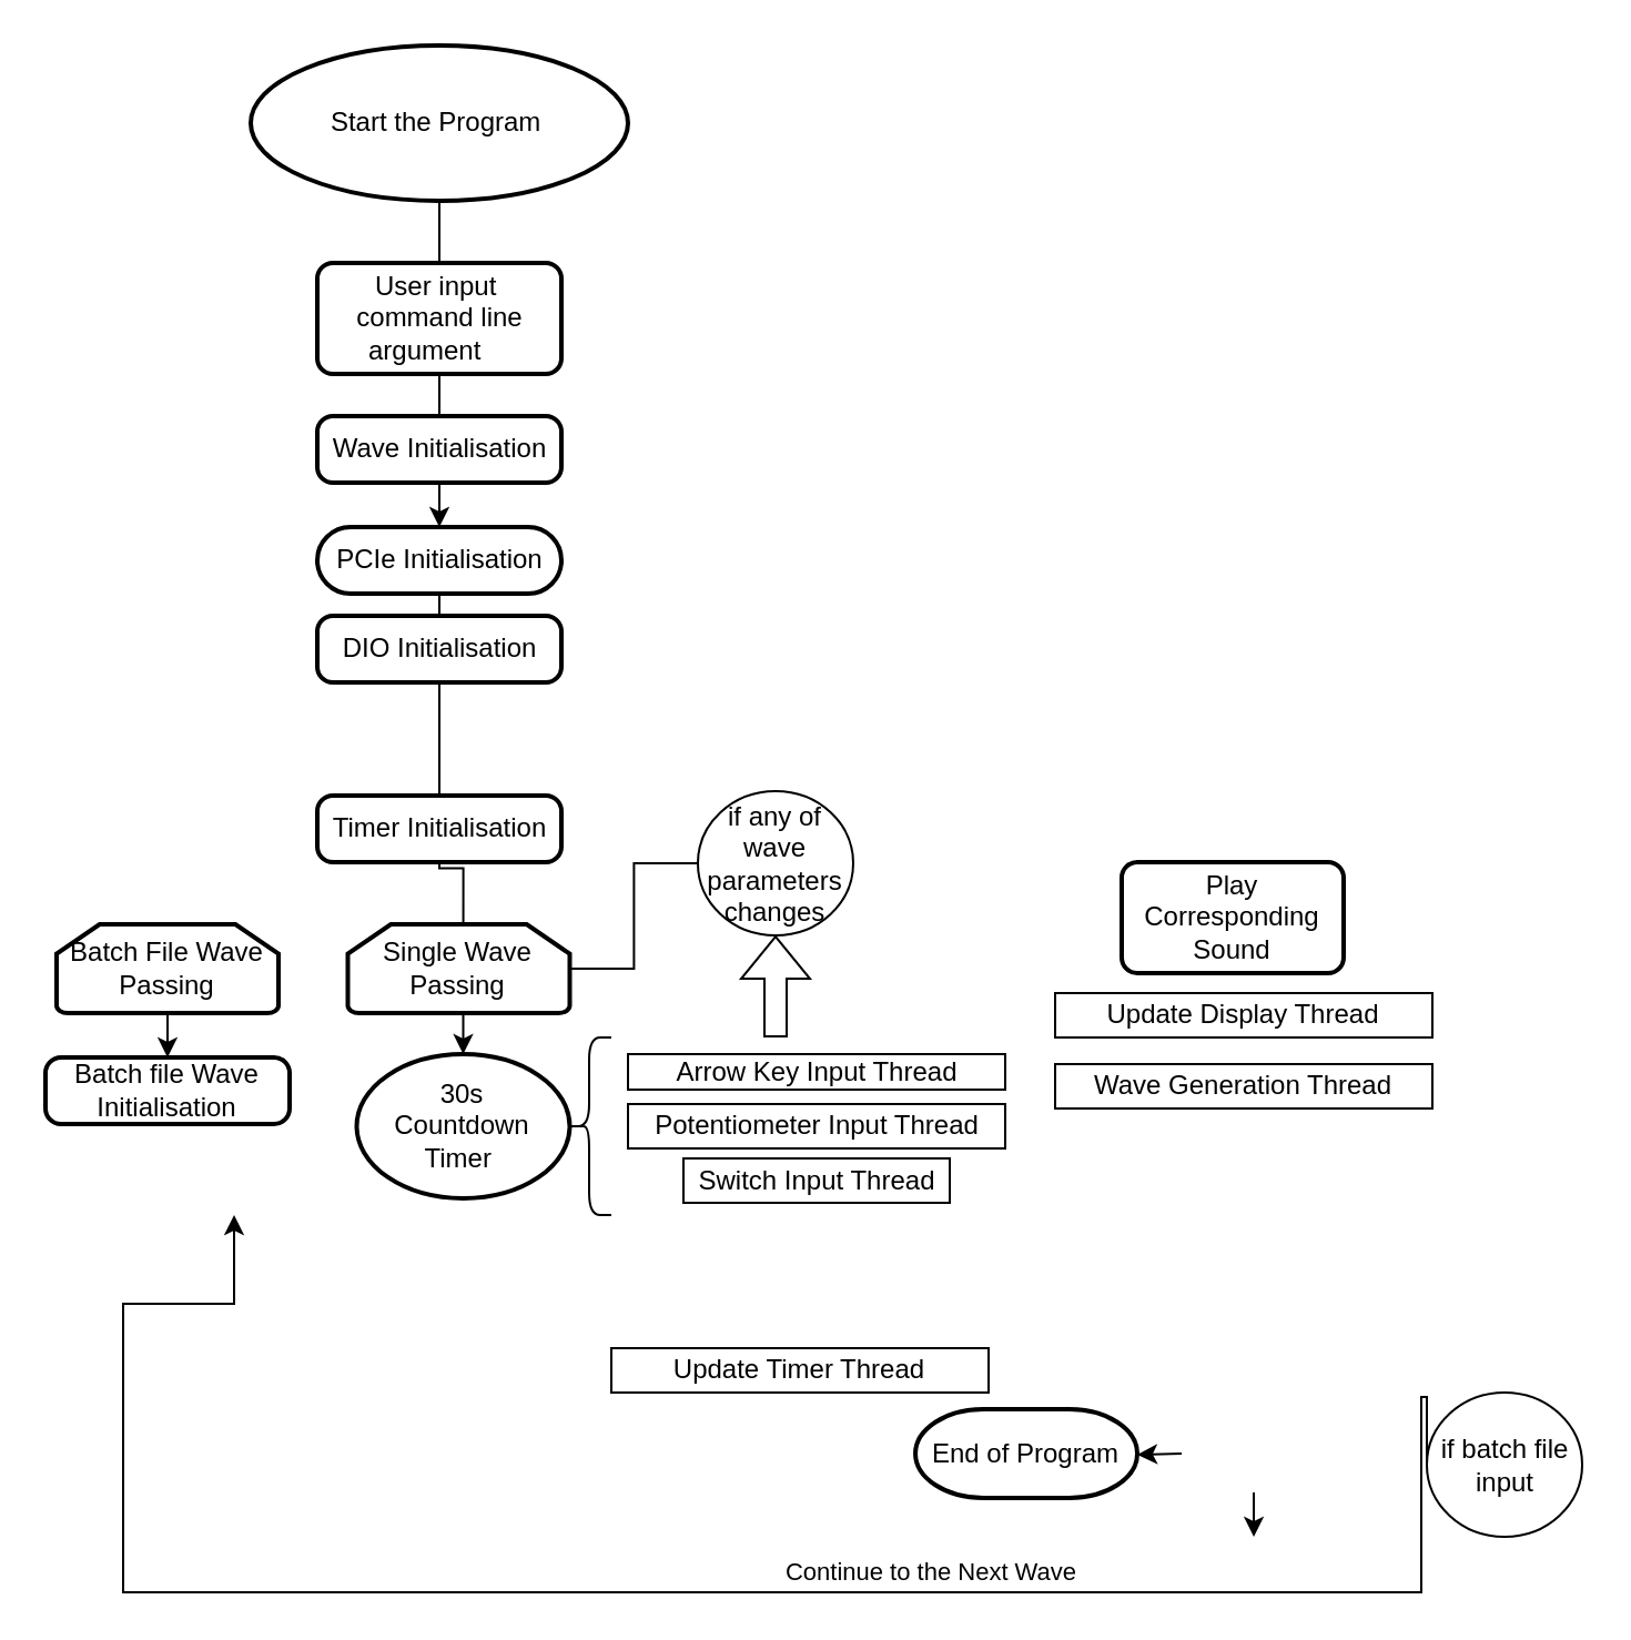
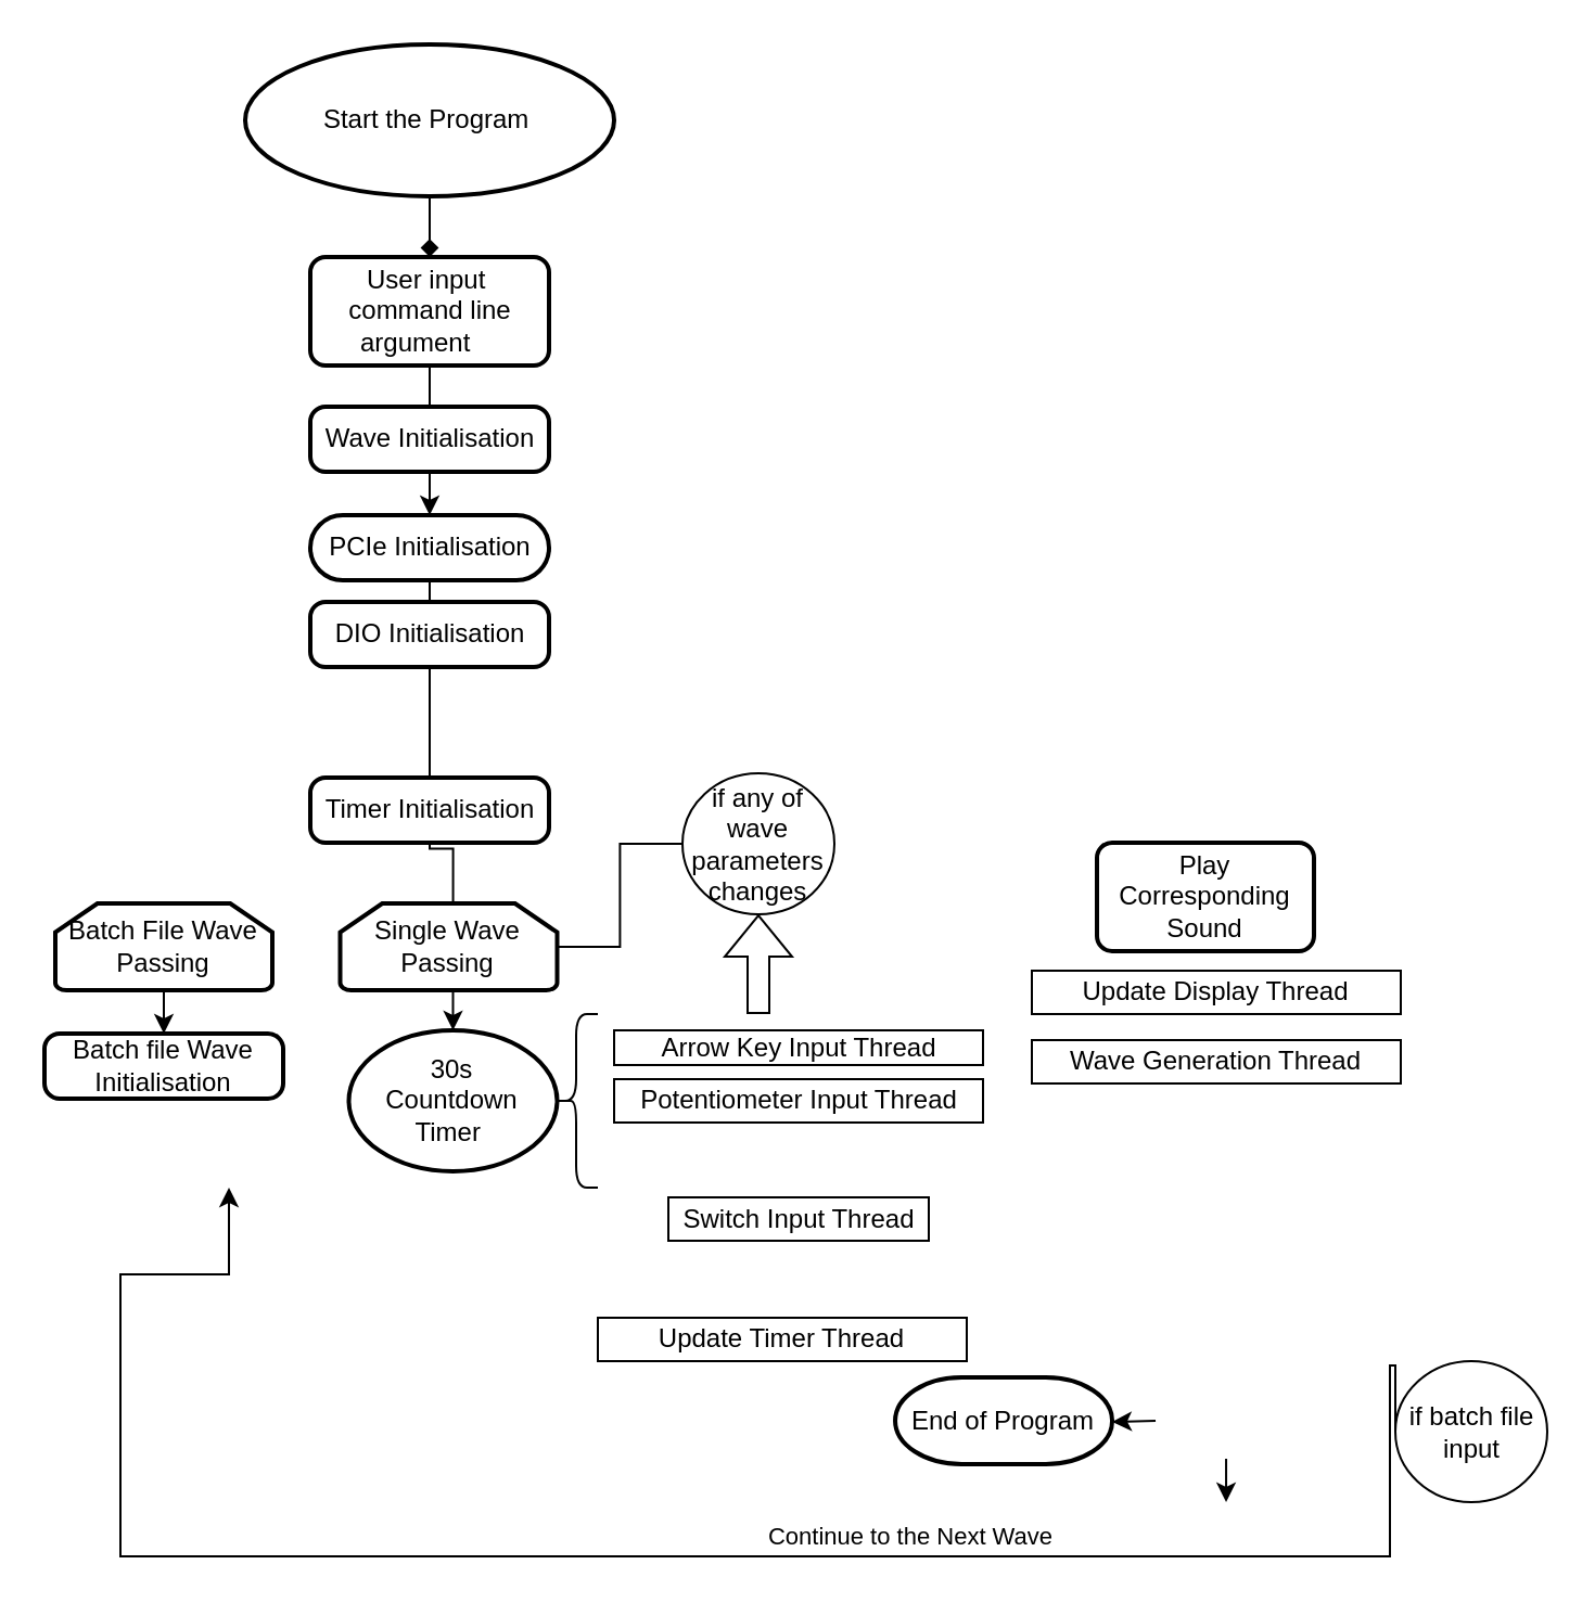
- <mxCell id="20" value="" style="edgeStyle=orthogonalEdgeStyle;rounded=0;orthogonalLoop=1;jettySize=auto;html=1;endArrow=none;" edge="1" parent="1" source="2" target="19"><mxGeometry relative="1" as="geometry"><mxPoint x="197.5" y="90" as="sourcePoint" /><mxPoint x="257.5" y="168" as="targetPoint" /></mxGeometry></mxCell>
+ <mxCell id="20" value="" style="edgeStyle=orthogonalEdgeStyle;rounded=0;orthogonalLoop=1;jettySize=auto;html=1;endArrow=diamond;" edge="1" parent="1" source="2" target="19"><mxGeometry relative="1" as="geometry"><mxPoint x="197.5" y="90" as="sourcePoint" /><mxPoint x="257.5" y="168" as="targetPoint" /></mxGeometry></mxCell>
- <mxCell id="26" value="Switch Input Thread" style="rounded=0;whiteSpace=wrap;html=1;" vertex="1" parent="1"><mxGeometry x="307.5" y="521.5" width="120" height="20" as="geometry" /></mxCell>
+ <mxCell id="26" value="Switch Input Thread" style="rounded=0;whiteSpace=wrap;html=1;" vertex="1" parent="1"><mxGeometry x="307.5" y="551.5" width="120" height="20" as="geometry" /></mxCell>
